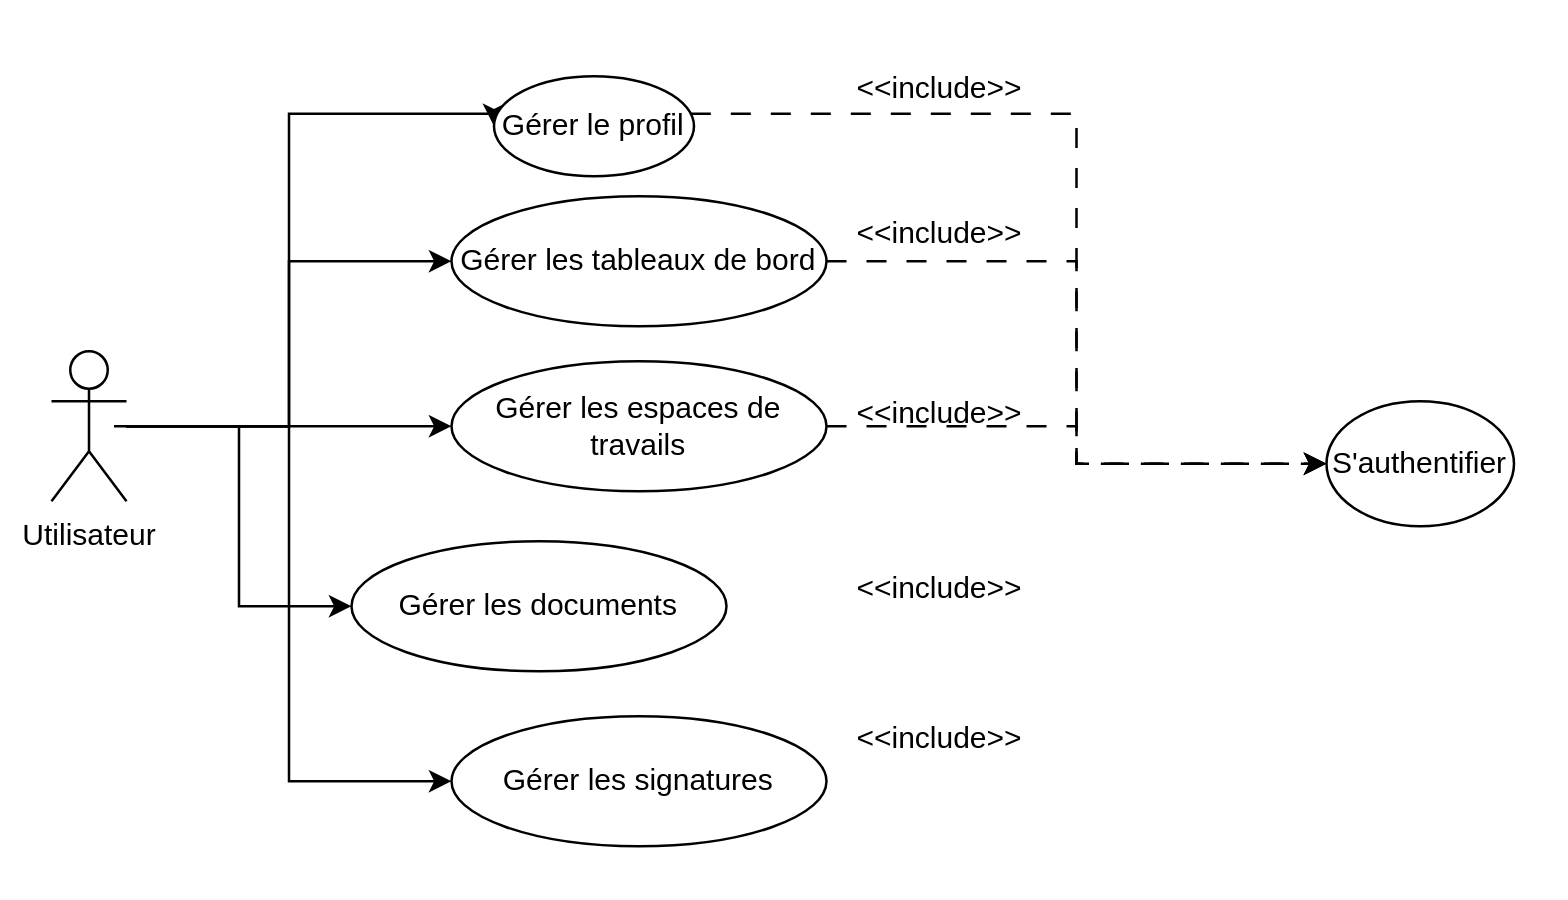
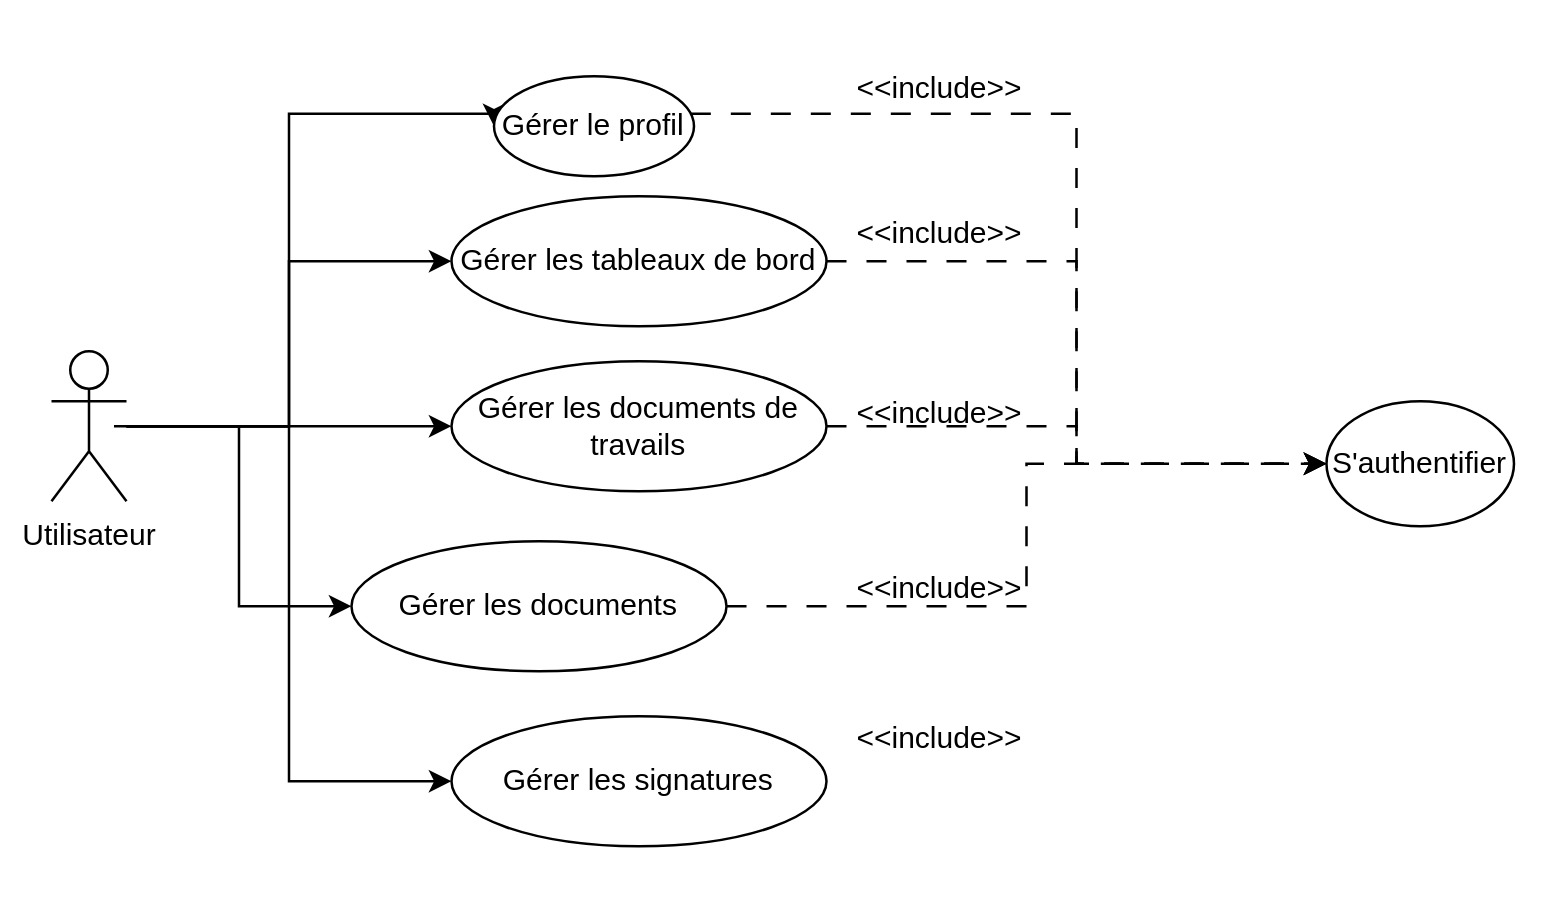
- <mxCell id="13" value="Gérer les espaces de travails" style="ellipse;whiteSpace=wrap;html=1;" vertex="1" parent="1"><mxGeometry x="180" y="144" width="150" height="52" as="geometry" /></mxCell>
+ <mxCell id="13" value="Gérer les documents de travails" style="ellipse;whiteSpace=wrap;html=1;" vertex="1" parent="1"><mxGeometry x="180" y="144" width="150" height="52" as="geometry" /></mxCell>
+ <mxCell id="14" style="edgeStyle=orthogonalEdgeStyle;rounded=0;orthogonalLoop=1;jettySize=auto;html=1;entryX=0;entryY=0.5;entryDx=0;entryDy=0;dashed=1;dashPattern=8 8;" edge="1" parent="1" source="15" target="17"><mxGeometry relative="1" as="geometry" /></mxCell>
